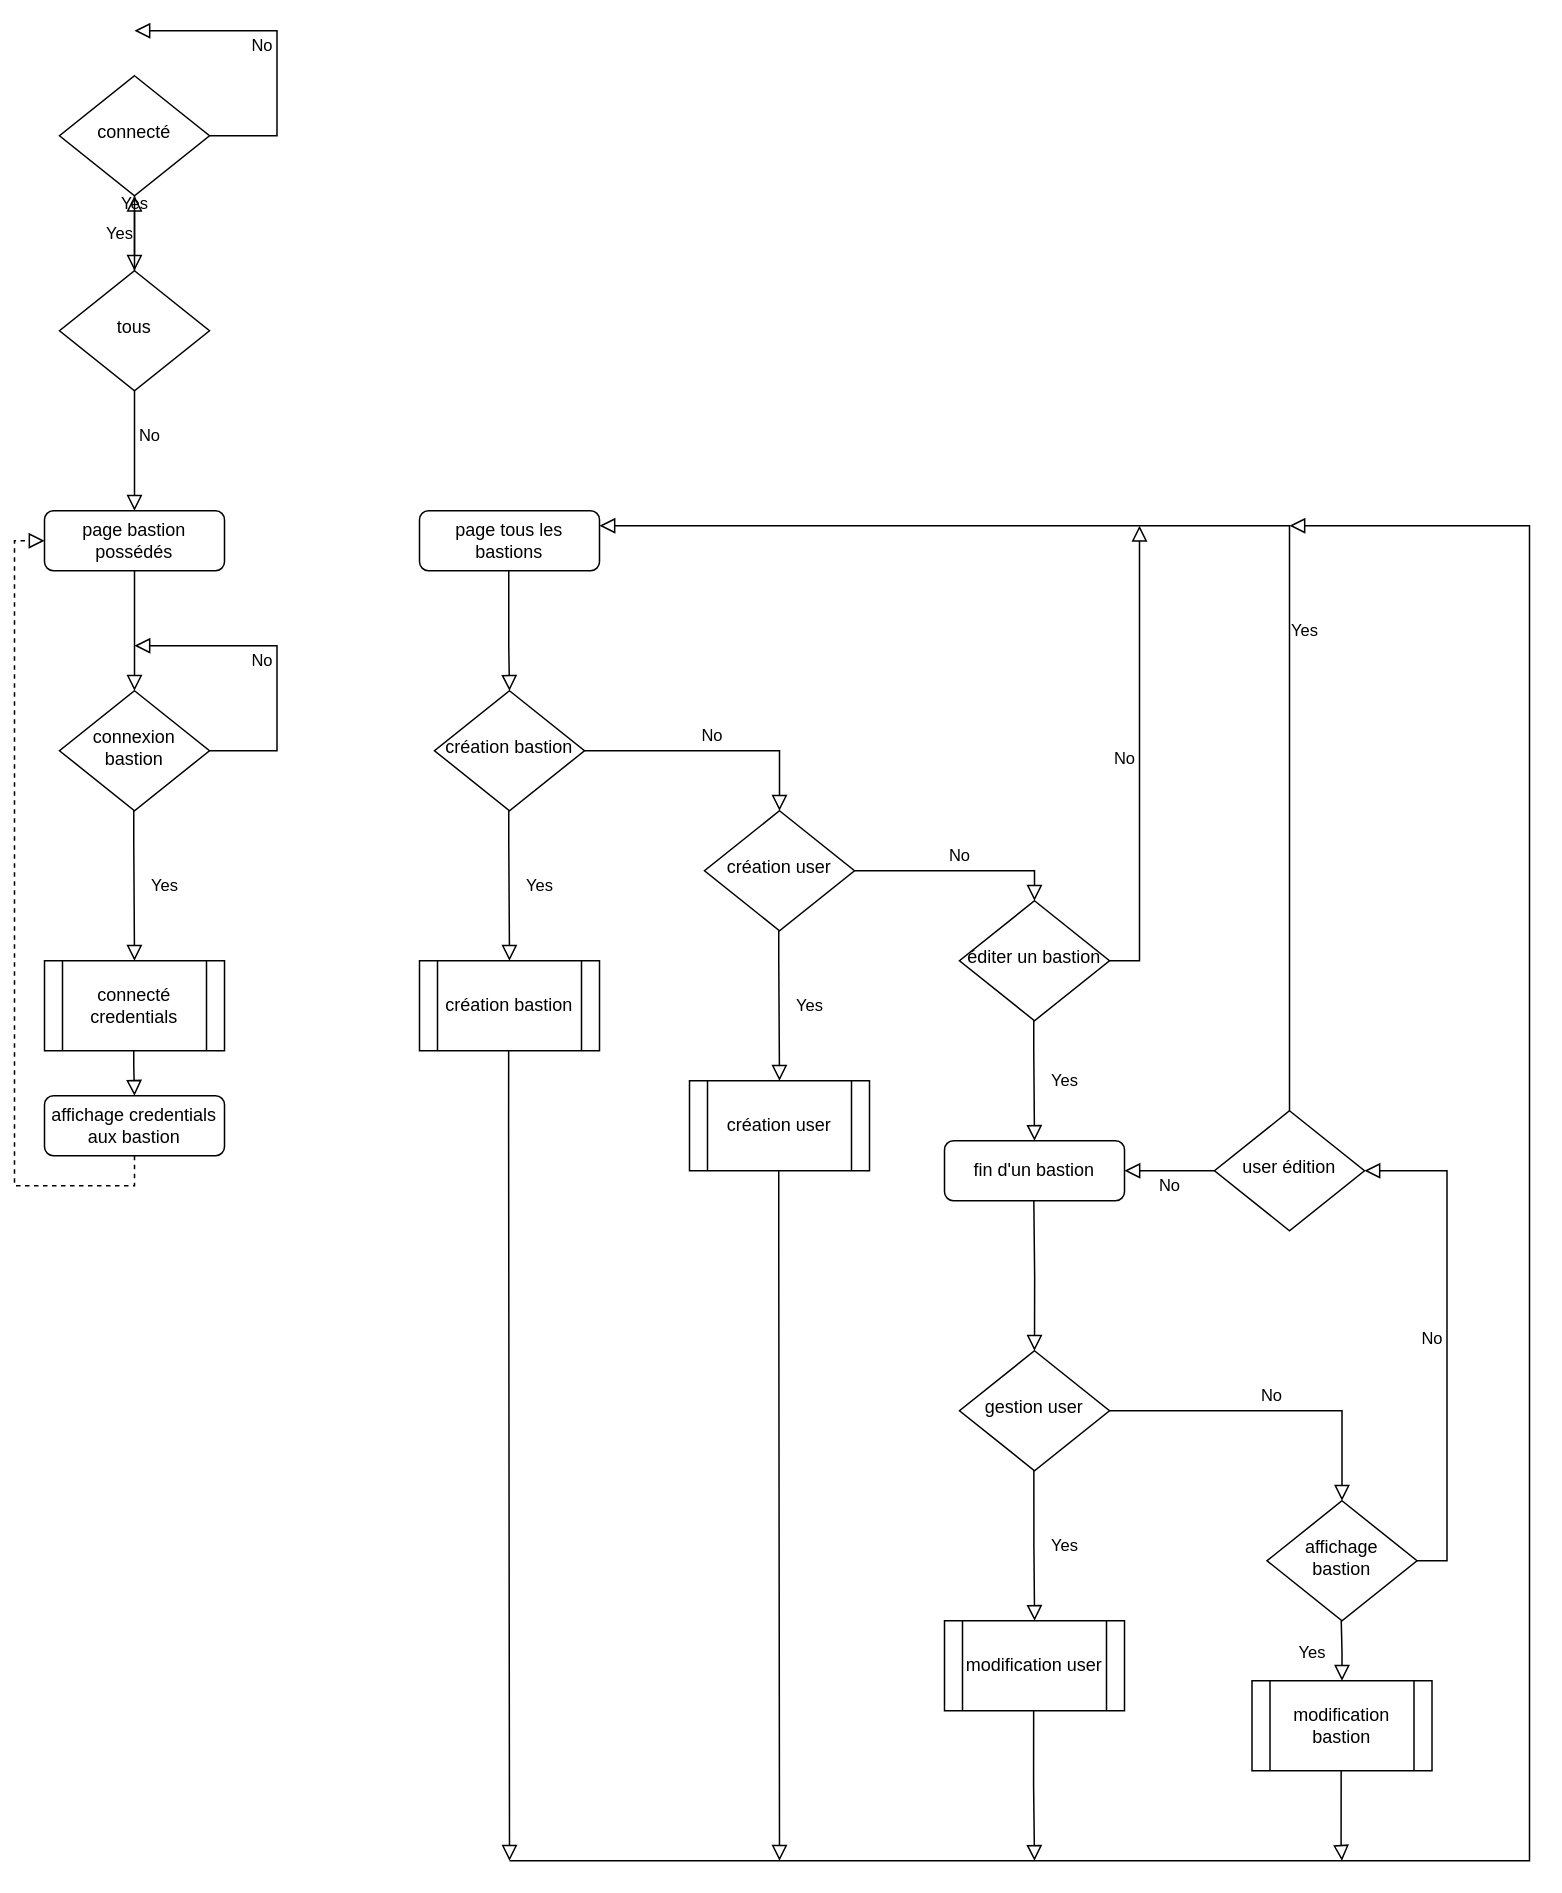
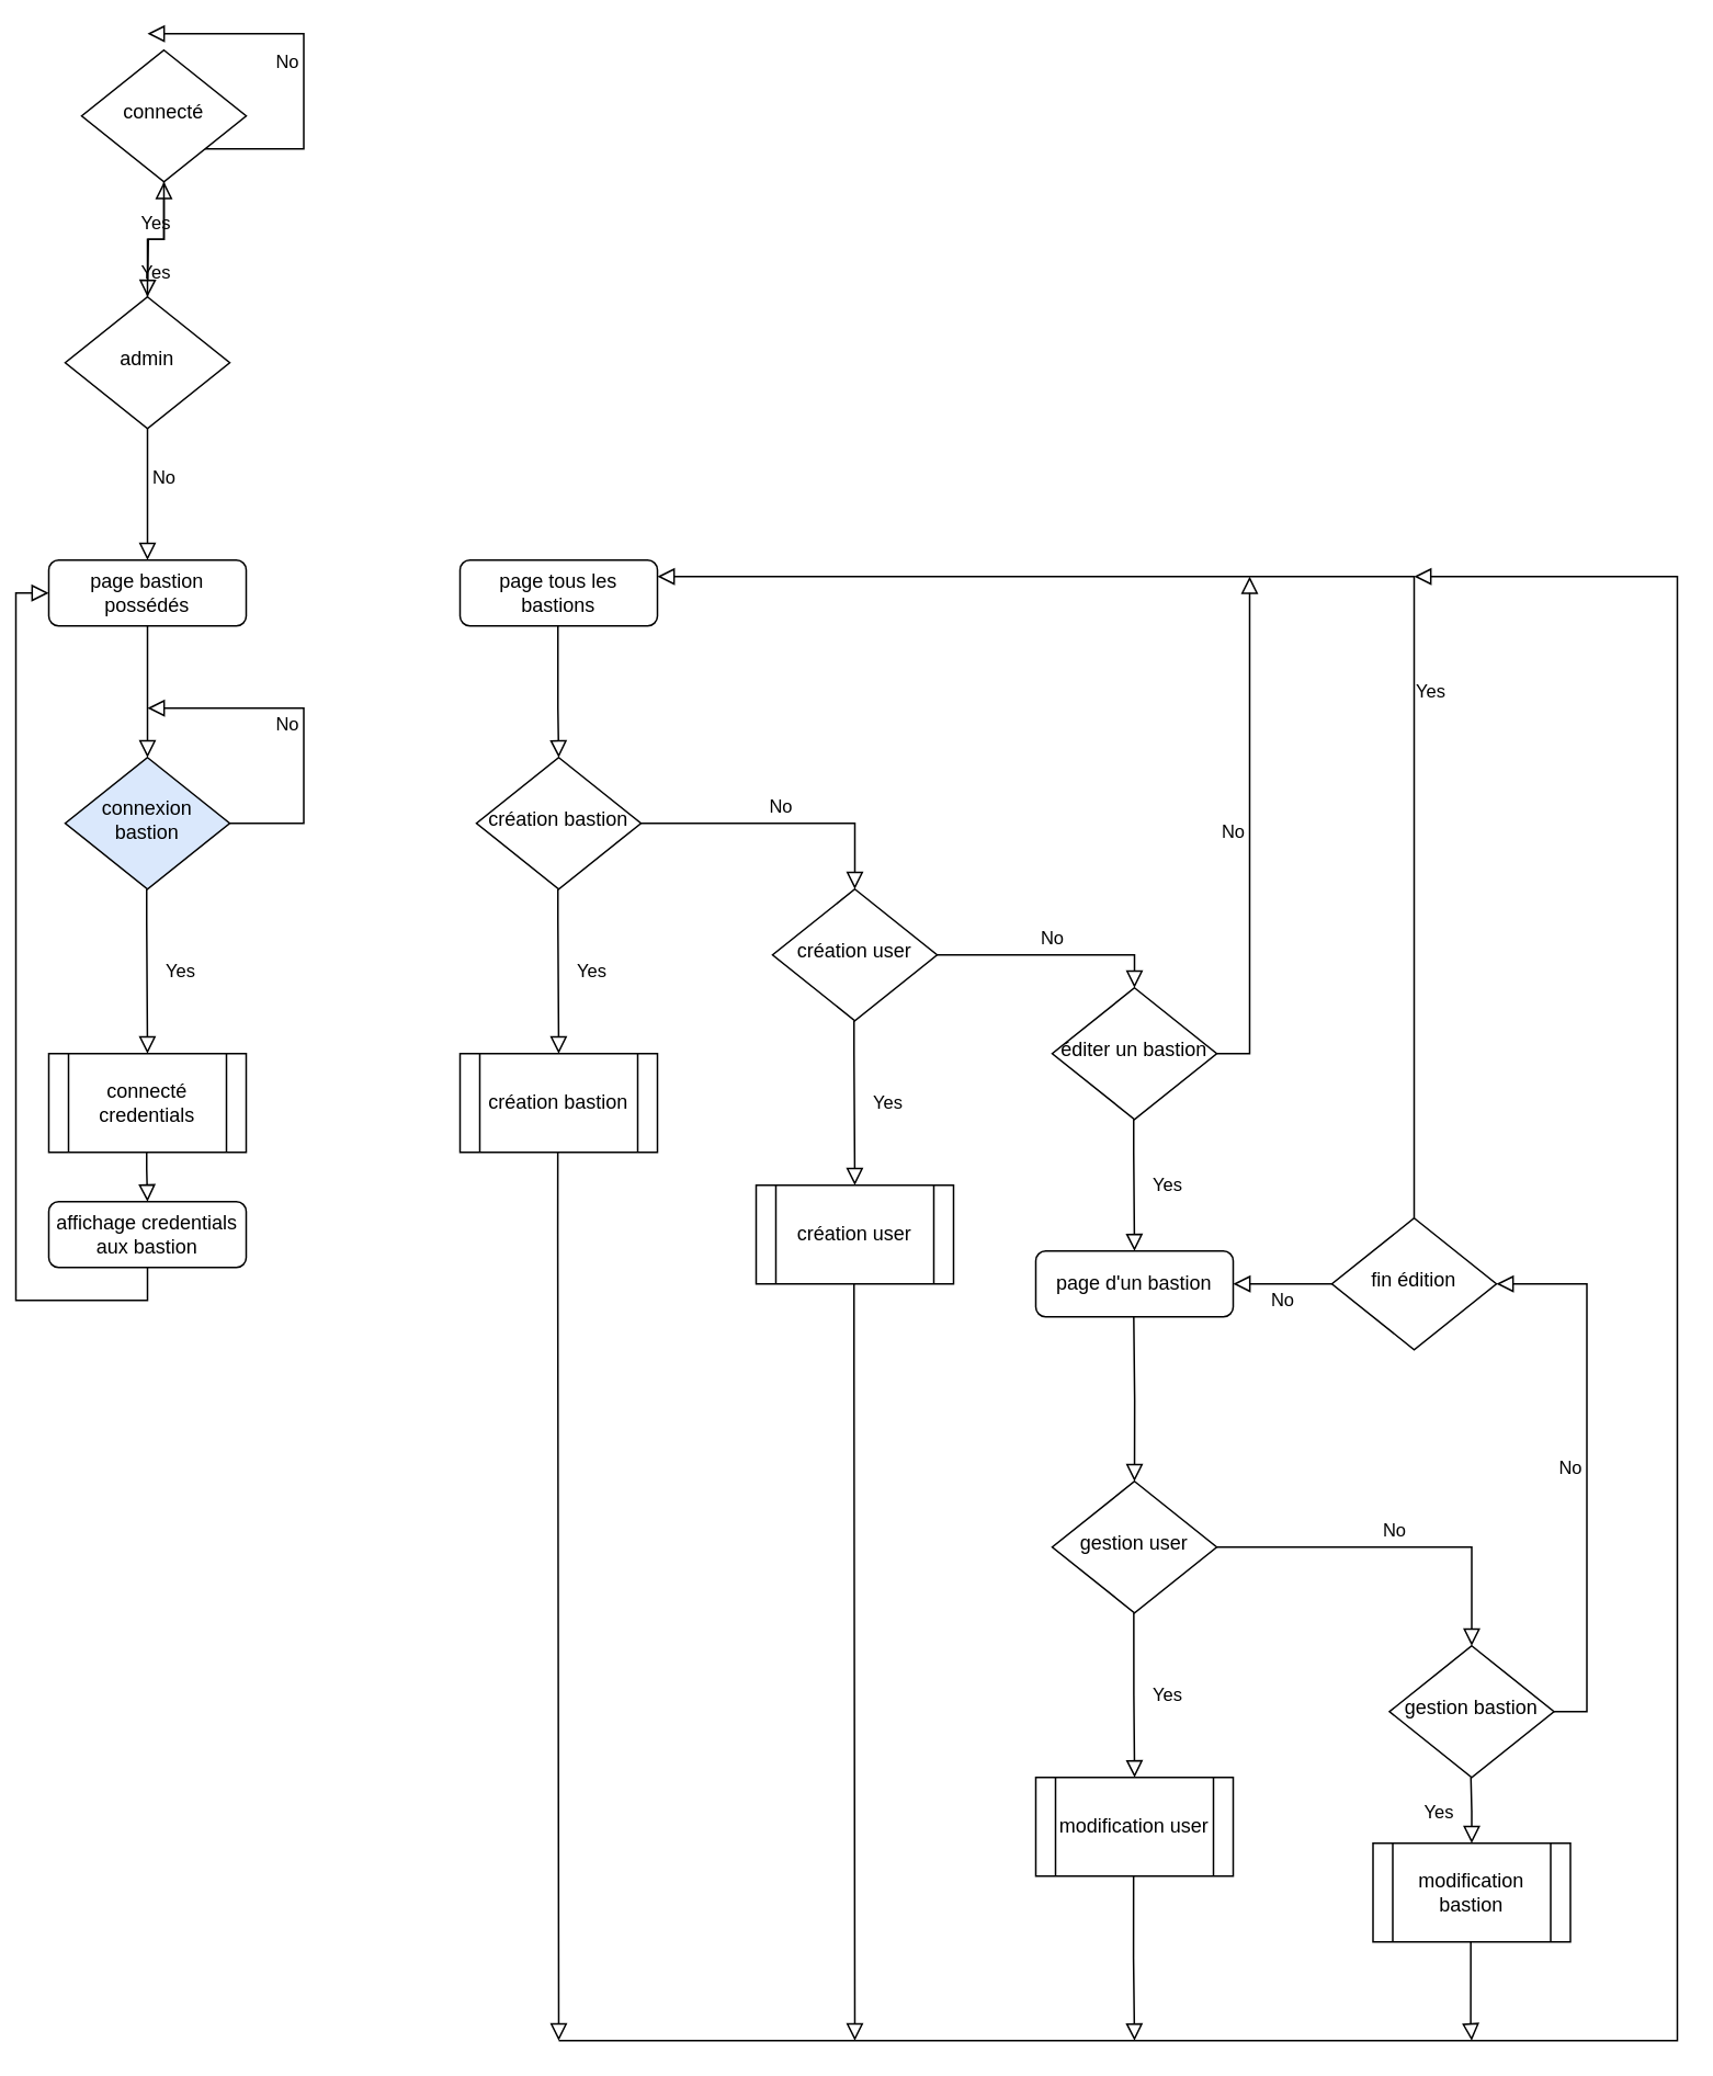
- <mxCell id="4" value="connecté" style="rhombus;whiteSpace=wrap;html=1;shadow=0;fontFamily=Helvetica;fontSize=12;align=center;strokeWidth=1;spacing=6;spacingTop=-4;" parent="1" vertex="1"><mxGeometry x="30" y="50" width="100" height="80" as="geometry" /></mxCell>
+ <mxCell id="4" value="connecté" style="rhombus;whiteSpace=wrap;html=1;shadow=0;fontFamily=Helvetica;fontSize=12;align=center;strokeWidth=1;spacing=6;spacingTop=-4;" parent="1" vertex="1"><mxGeometry x="40" y="30" width="100" height="80" as="geometry" /></mxCell>
- <mxCell id="7" value="tous" style="rhombus;whiteSpace=wrap;html=1;shadow=0;fontFamily=Helvetica;fontSize=12;align=center;strokeWidth=1;spacing=6;spacingTop=-4;" parent="1" vertex="1"><mxGeometry x="30" y="180" width="100" height="80" as="geometry" /></mxCell>
+ <mxCell id="7" value="admin" style="rhombus;whiteSpace=wrap;html=1;shadow=0;fontFamily=Helvetica;fontSize=12;align=center;strokeWidth=1;spacing=6;spacingTop=-4;" parent="1" vertex="1"><mxGeometry x="30" y="180" width="100" height="80" as="geometry" /></mxCell>
- <mxCell id="11" value="connexion bastion" style="rhombus;whiteSpace=wrap;html=1;shadow=0;fontFamily=Helvetica;fontSize=12;align=center;strokeWidth=1;spacing=6;spacingTop=-4;" vertex="1" parent="1"><mxGeometry x="30" y="460" width="100" height="80" as="geometry" /></mxCell>
+ <mxCell id="11" value="connexion bastion" style="rhombus;whiteSpace=wrap;html=1;shadow=0;fontFamily=Helvetica;fontSize=12;align=center;strokeWidth=1;spacing=6;spacingTop=-4;fillColor=#dae8fc;" vertex="1" parent="1"><mxGeometry x="30" y="460" width="100" height="80" as="geometry" /></mxCell>
- <mxCell id="42" value="" style="rounded=0;html=1;jettySize=auto;orthogonalLoop=1;fontSize=11;endArrow=block;endFill=0;endSize=8;strokeWidth=1;shadow=0;labelBackgroundColor=none;edgeStyle=orthogonalEdgeStyle;exitX=0.5;exitY=1;exitDx=0;exitDy=0;entryX=0;entryY=0.5;entryDx=0;entryDy=0;dashed=1;" edge="1" parent="1" source="15" target="8"><mxGeometry relative="1" as="geometry"><mxPoint x="30" y="830" as="sourcePoint" /><mxPoint x="-90" y="360" as="targetPoint" /><Array as="points" /></mxGeometry></mxCell>
+ <mxCell id="42" value="" style="rounded=0;html=1;jettySize=auto;orthogonalLoop=1;fontSize=11;endArrow=block;endFill=0;endSize=8;strokeWidth=1;shadow=0;labelBackgroundColor=none;edgeStyle=orthogonalEdgeStyle;exitX=0.5;exitY=1;exitDx=0;exitDy=0;entryX=0;entryY=0.5;entryDx=0;entryDy=0;" edge="1" parent="1" source="15" target="8"><mxGeometry relative="1" as="geometry"><mxPoint x="30" y="830" as="sourcePoint" /><mxPoint x="-90" y="360" as="targetPoint" /><Array as="points" /></mxGeometry></mxCell>
- <mxCell id="33" value="user édition" style="rhombus;whiteSpace=wrap;html=1;shadow=0;fontFamily=Helvetica;fontSize=12;align=center;strokeWidth=1;spacing=6;spacingTop=-4;" vertex="1" parent="1"><mxGeometry x="800" y="740" width="100" height="80" as="geometry" /></mxCell>
+ <mxCell id="33" value="fin édition" style="rhombus;whiteSpace=wrap;html=1;shadow=0;fontFamily=Helvetica;fontSize=12;align=center;strokeWidth=1;spacing=6;spacingTop=-4;" vertex="1" parent="1"><mxGeometry x="800" y="740" width="100" height="80" as="geometry" /></mxCell>
- <mxCell id="40" value="fin d'un bastion" style="rounded=1;whiteSpace=wrap;html=1;fontSize=12;glass=0;strokeWidth=1;shadow=0;" vertex="1" parent="1"><mxGeometry x="620" y="760" width="120" height="40" as="geometry" /></mxCell>
+ <mxCell id="40" value="page d'un bastion" style="rounded=1;whiteSpace=wrap;html=1;fontSize=12;glass=0;strokeWidth=1;shadow=0;" vertex="1" parent="1"><mxGeometry x="620" y="760" width="120" height="40" as="geometry" /></mxCell>
- <mxCell id="28" value="affichage bastion" style="rhombus;whiteSpace=wrap;html=1;shadow=0;fontFamily=Helvetica;fontSize=12;align=center;strokeWidth=1;spacing=6;spacingTop=-4;" vertex="1" parent="1"><mxGeometry x="835" y="1000" width="100" height="80" as="geometry" /></mxCell>
+ <mxCell id="28" value="gestion bastion" style="rhombus;whiteSpace=wrap;html=1;shadow=0;fontFamily=Helvetica;fontSize=12;align=center;strokeWidth=1;spacing=6;spacingTop=-4;" vertex="1" parent="1"><mxGeometry x="835" y="1000" width="100" height="80" as="geometry" /></mxCell>
